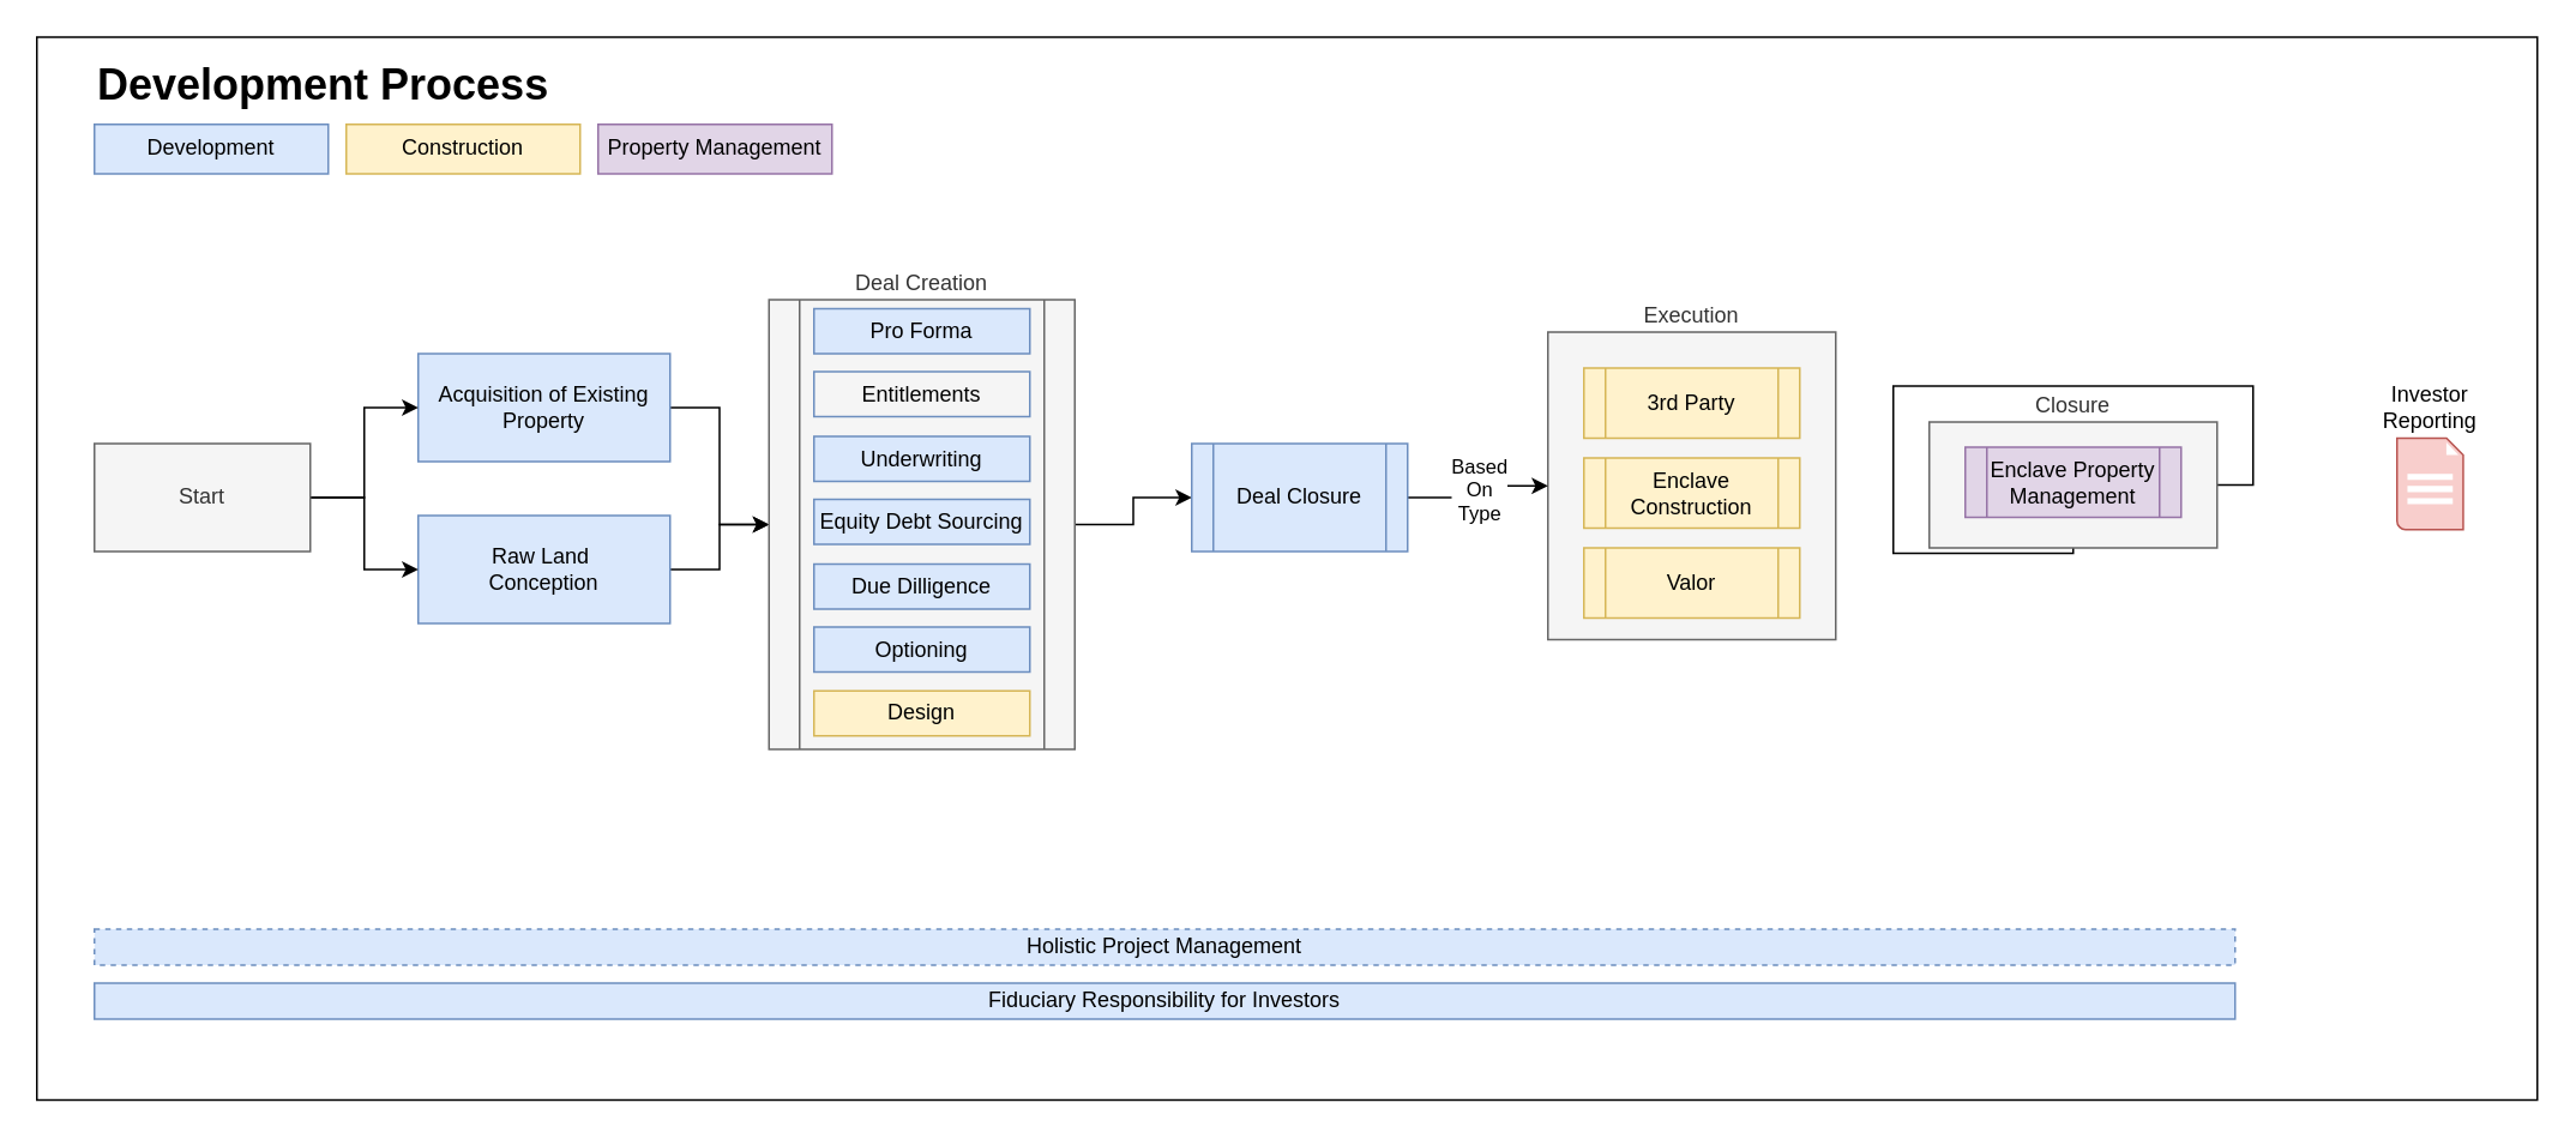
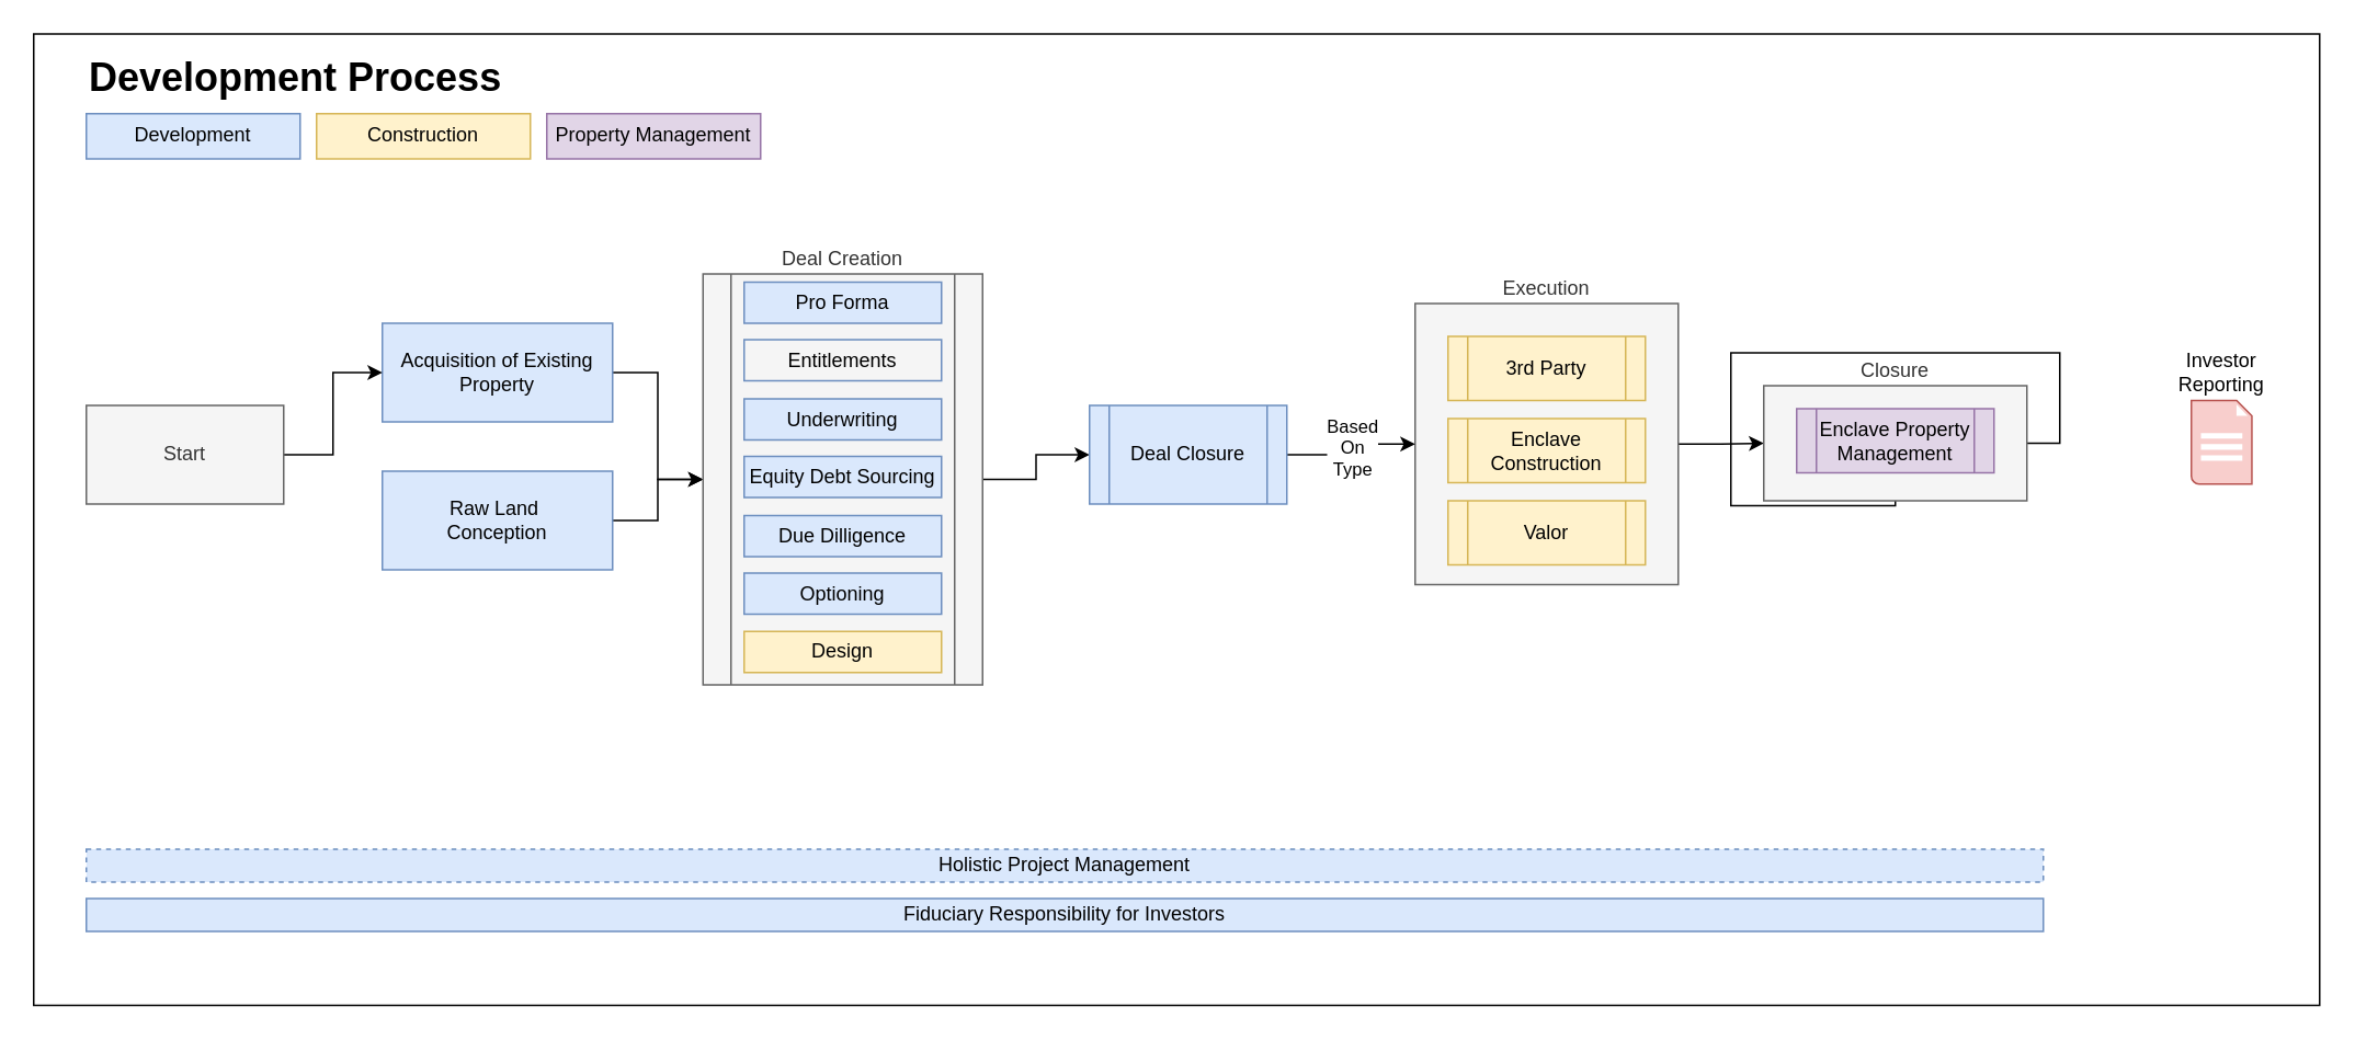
+ <mxCell id="3" style="edgeStyle=orthogonalEdgeStyle;rounded=0;orthogonalLoop=1;jettySize=auto;html=1;exitX=1;exitY=0.5;exitDx=0;exitDy=0;entryX=0;entryY=0.5;entryDx=0;entryDy=0;" edge="1" parent="1" source="4" target="30"><mxGeometry relative="1" as="geometry" /></mxCell>
- <mxCell id="10" style="edgeStyle=orthogonalEdgeStyle;rounded=0;orthogonalLoop=1;jettySize=auto;html=1;exitX=1;exitY=0.5;exitDx=0;exitDy=0;entryX=0;entryY=0.5;entryDx=0;entryDy=0;" edge="1" parent="1" source="11" target="8"><mxGeometry relative="1" as="geometry" /></mxCell>
